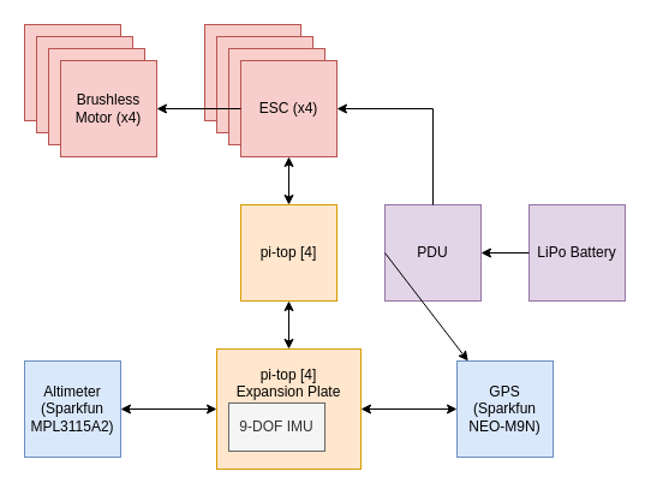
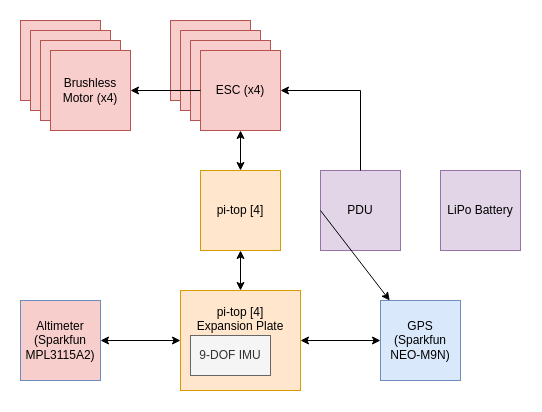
- <mxCell id="21" value="" style="endArrow=classic;html=1;rounded=0;exitX=0;exitY=0.5;exitDx=0;exitDy=0;entryX=1;entryY=0.5;entryDx=0;entryDy=0;" parent="1" source="20" target="17" edge="1"><mxGeometry width="50" height="50" relative="1" as="geometry"><mxPoint x="370" y="220" as="sourcePoint" /><mxPoint x="440" y="210" as="targetPoint" /></mxGeometry></mxCell>
- <mxCell id="9" value="Altimeter&lt;br&gt;(Sparkfun MPL3115A2)" style="whiteSpace=wrap;html=1;aspect=fixed;fillColor=#dae8fc;strokeColor=#6c8ebf;" parent="1" vertex="1"><mxGeometry x="20" y="300" width="80" height="80" as="geometry" /></mxCell>
+ <mxCell id="9" value="Altimeter&lt;br&gt;(Sparkfun MPL3115A2)" style="whiteSpace=wrap;html=1;aspect=fixed;fillColor=#f8cecc;strokeColor=#6c8ebf;" parent="1" vertex="1"><mxGeometry x="20" y="300" width="80" height="80" as="geometry" /></mxCell>
